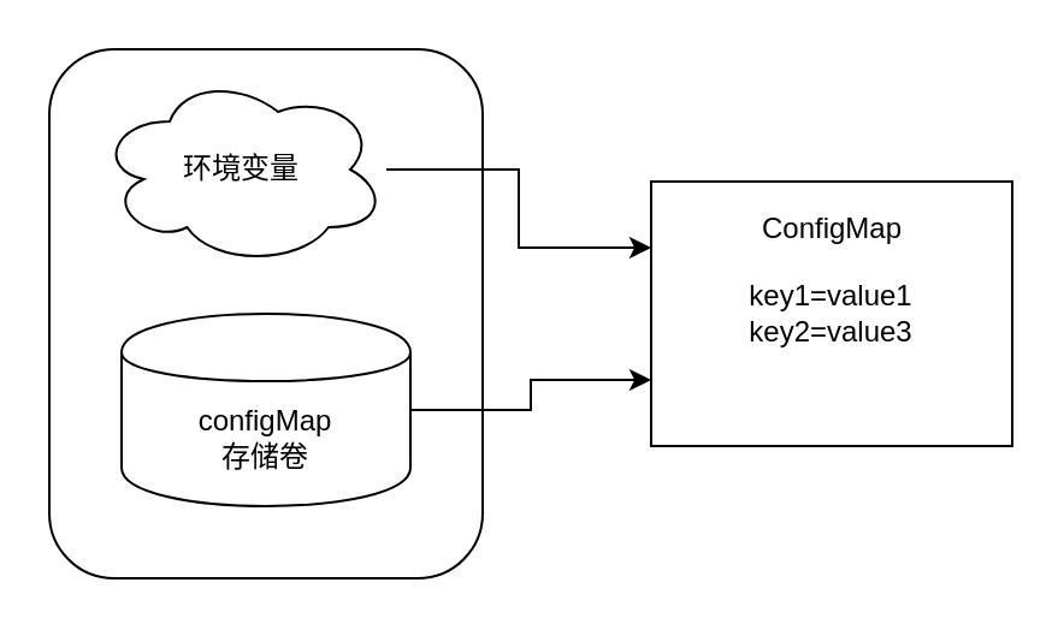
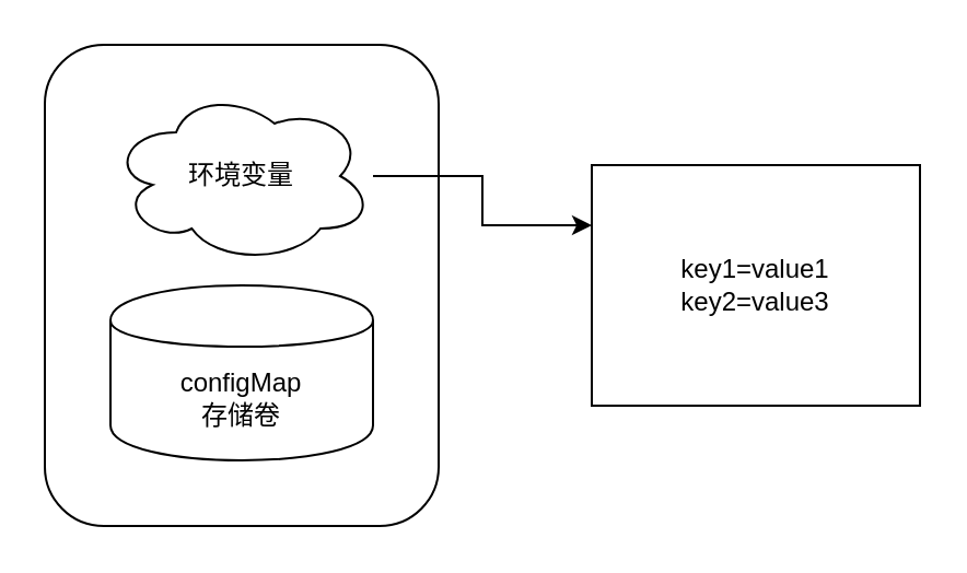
- <mxCell id="4" value="环境变量" style="ellipse;shape=cloud;whiteSpace=wrap;html=1;" vertex="1" parent="1"><mxGeometry x="40" y="30" width="120" height="80" as="geometry" /></mxCell>
+ <mxCell id="4" value="环境变量" style="ellipse;shape=cloud;whiteSpace=wrap;html=1;" vertex="1" parent="1"><mxGeometry x="50" y="40" width="120" height="80" as="geometry" /></mxCell>
- <mxCell id="8" value="ConfigMap" style="text;html=1;strokeColor=none;fillColor=none;align=center;verticalAlign=middle;whiteSpace=wrap;rounded=0;" vertex="1" parent="1"><mxGeometry x="287.5" y="80" width="115" height="30" as="geometry" /></mxCell>
- <mxCell id="5" style="edgeStyle=orthogonalEdgeStyle;rounded=0;orthogonalLoop=1;jettySize=auto;html=1;entryX=0;entryY=0.75;entryDx=0;entryDy=0;" edge="1" parent="1" source="6" target="7"><mxGeometry relative="1" as="geometry" /></mxCell>
